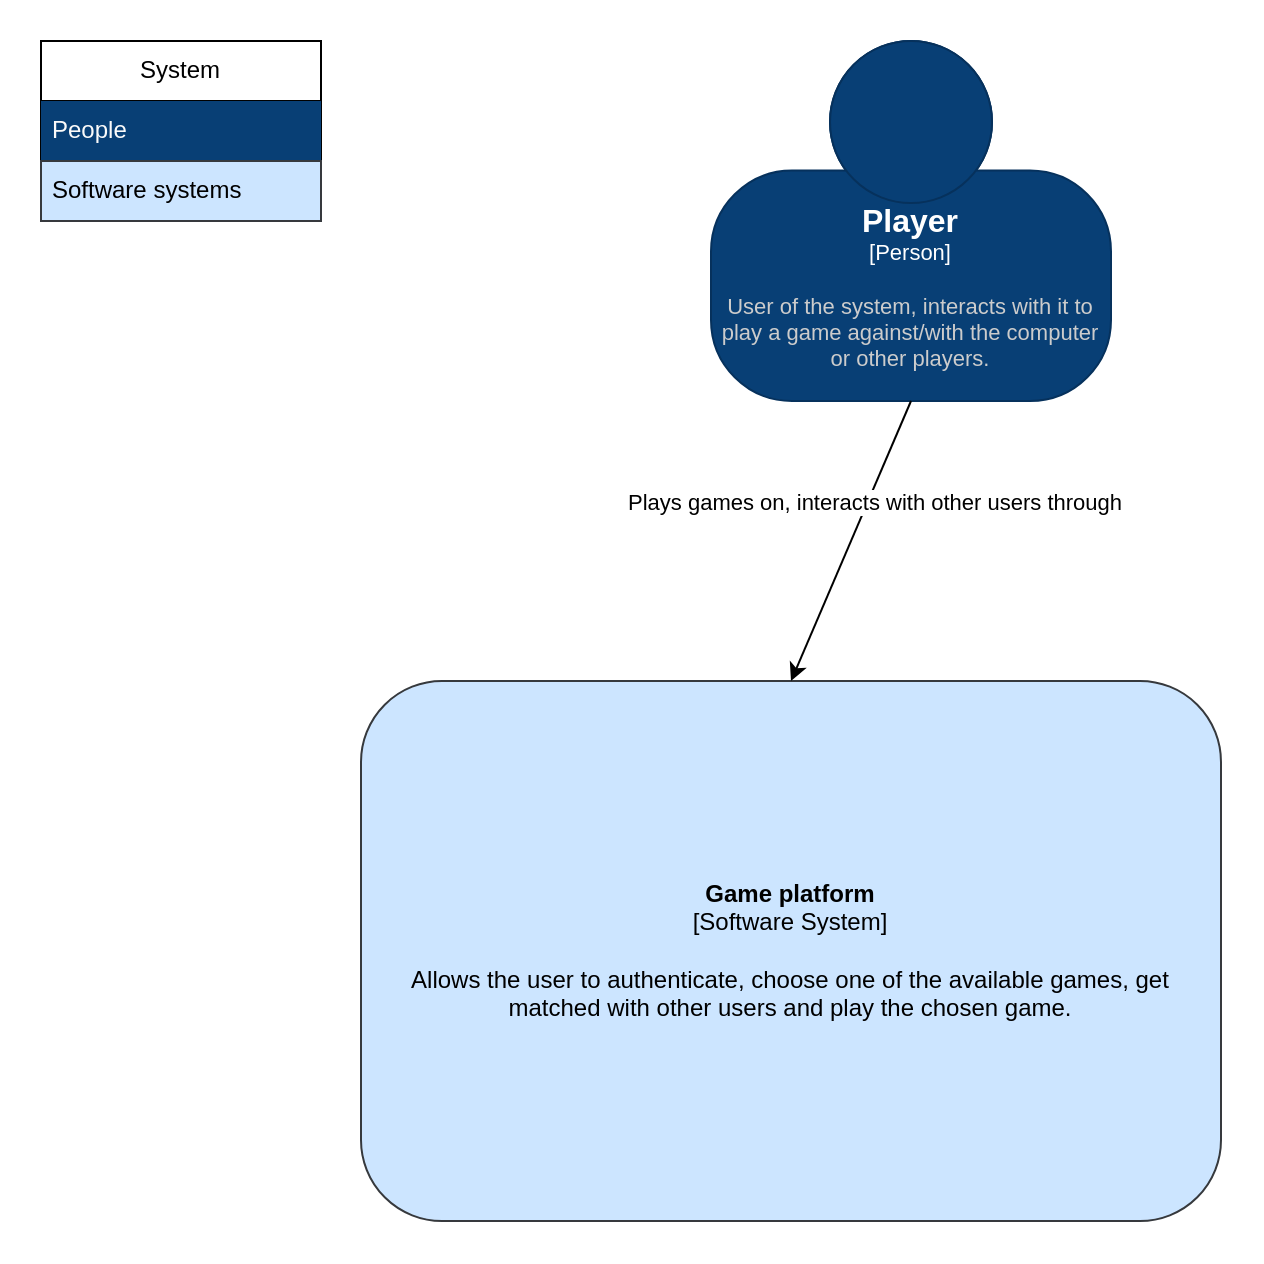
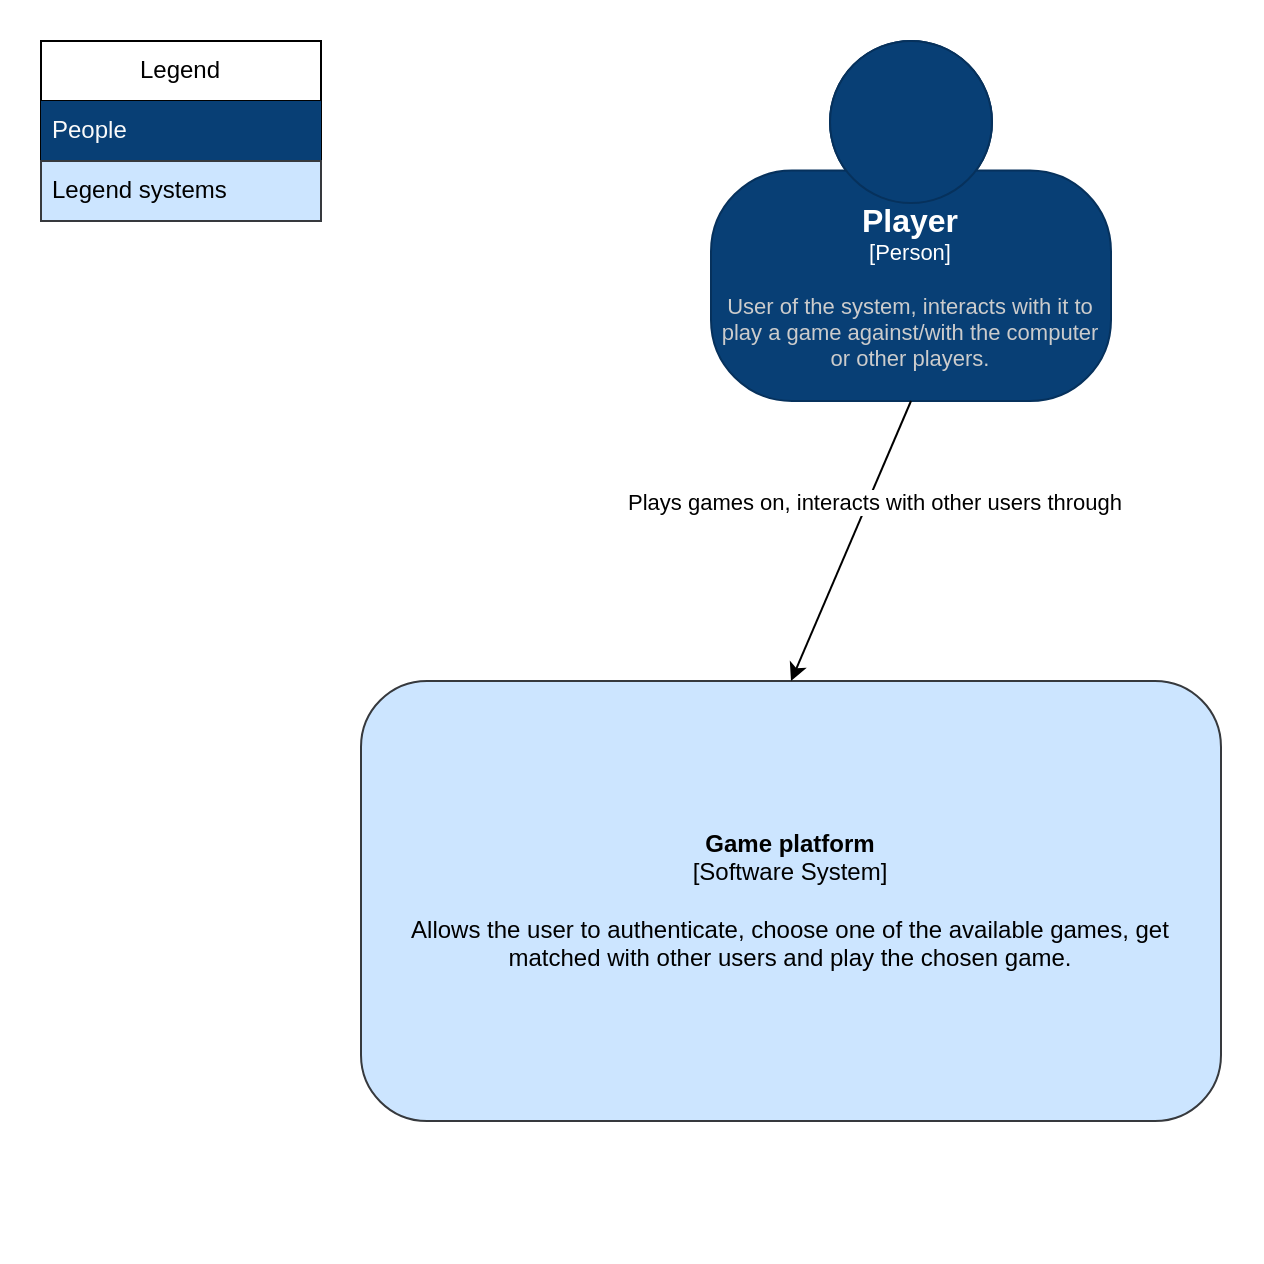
- <mxCell id="6" value="System" style="swimlane;fontStyle=0;childLayout=stackLayout;horizontal=1;startSize=30;horizontalStack=0;resizeParent=1;resizeParentMax=0;resizeLast=0;collapsible=1;marginBottom=0;whiteSpace=wrap;html=1;" parent="1" vertex="1"><mxGeometry x="20" y="20" width="140" height="90" as="geometry" /></mxCell>
+ <mxCell id="6" value="Legend" style="swimlane;fontStyle=0;childLayout=stackLayout;horizontal=1;startSize=30;horizontalStack=0;resizeParent=1;resizeParentMax=0;resizeLast=0;collapsible=1;marginBottom=0;whiteSpace=wrap;html=1;" parent="1" vertex="1"><mxGeometry x="20" y="20" width="140" height="90" as="geometry" /></mxCell>
- <mxCell id="8" value="Software systems" style="text;strokeColor=#36393d;fillColor=#cce5ff;align=left;verticalAlign=middle;spacingLeft=4;spacingRight=4;overflow=hidden;points=[[0,0.5],[1,0.5]];portConstraint=eastwest;rotatable=0;whiteSpace=wrap;html=1;" parent="6" vertex="1"><mxGeometry y="60" width="140" height="30" as="geometry" /></mxCell>
+ <mxCell id="8" value="Legend systems" style="text;strokeColor=#36393d;fillColor=#cce5ff;align=left;verticalAlign=middle;spacingLeft=4;spacingRight=4;overflow=hidden;points=[[0,0.5],[1,0.5]];portConstraint=eastwest;rotatable=0;whiteSpace=wrap;html=1;" parent="6" vertex="1"><mxGeometry y="60" width="140" height="30" as="geometry" /></mxCell>
- <mxCell id="3" value="&lt;div&gt;&lt;b&gt;Game platform&lt;/b&gt;&lt;/div&gt;&lt;div&gt;[Software System]&lt;/div&gt;&lt;div&gt;&lt;br&gt;&lt;/div&gt;&lt;div&gt;Allows the user to authenticate, choose one of the available games, get matched with other users and play the chosen game.&lt;br&gt;&lt;/div&gt;" style="rounded=1;whiteSpace=wrap;html=1;fillColor=#cce5ff;strokeColor=#36393d;" parent="1" vertex="1"><mxGeometry x="180" y="340" width="430" height="270" as="geometry" /></mxCell>
+ <mxCell id="3" value="&lt;div&gt;&lt;b&gt;Game platform&lt;/b&gt;&lt;/div&gt;&lt;div&gt;[Software System]&lt;/div&gt;&lt;div&gt;&lt;br&gt;&lt;/div&gt;&lt;div&gt;Allows the user to authenticate, choose one of the available games, get matched with other users and play the chosen game.&lt;br&gt;&lt;/div&gt;" style="rounded=1;whiteSpace=wrap;html=1;fillColor=#cce5ff;strokeColor=#36393d;" parent="1" vertex="1"><mxGeometry x="180" y="340" width="430" height="220" as="geometry" /></mxCell>
